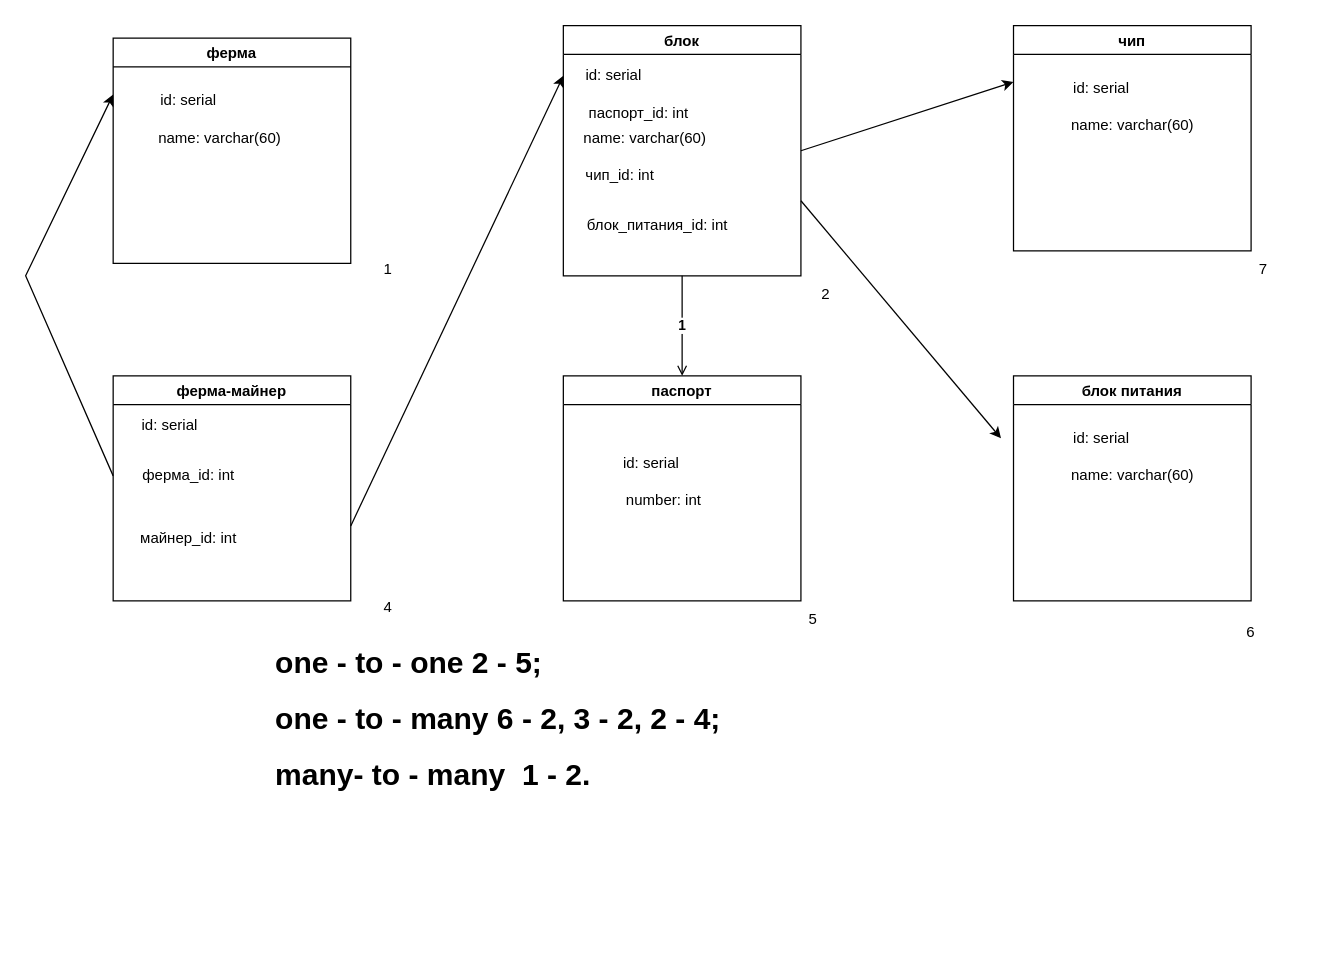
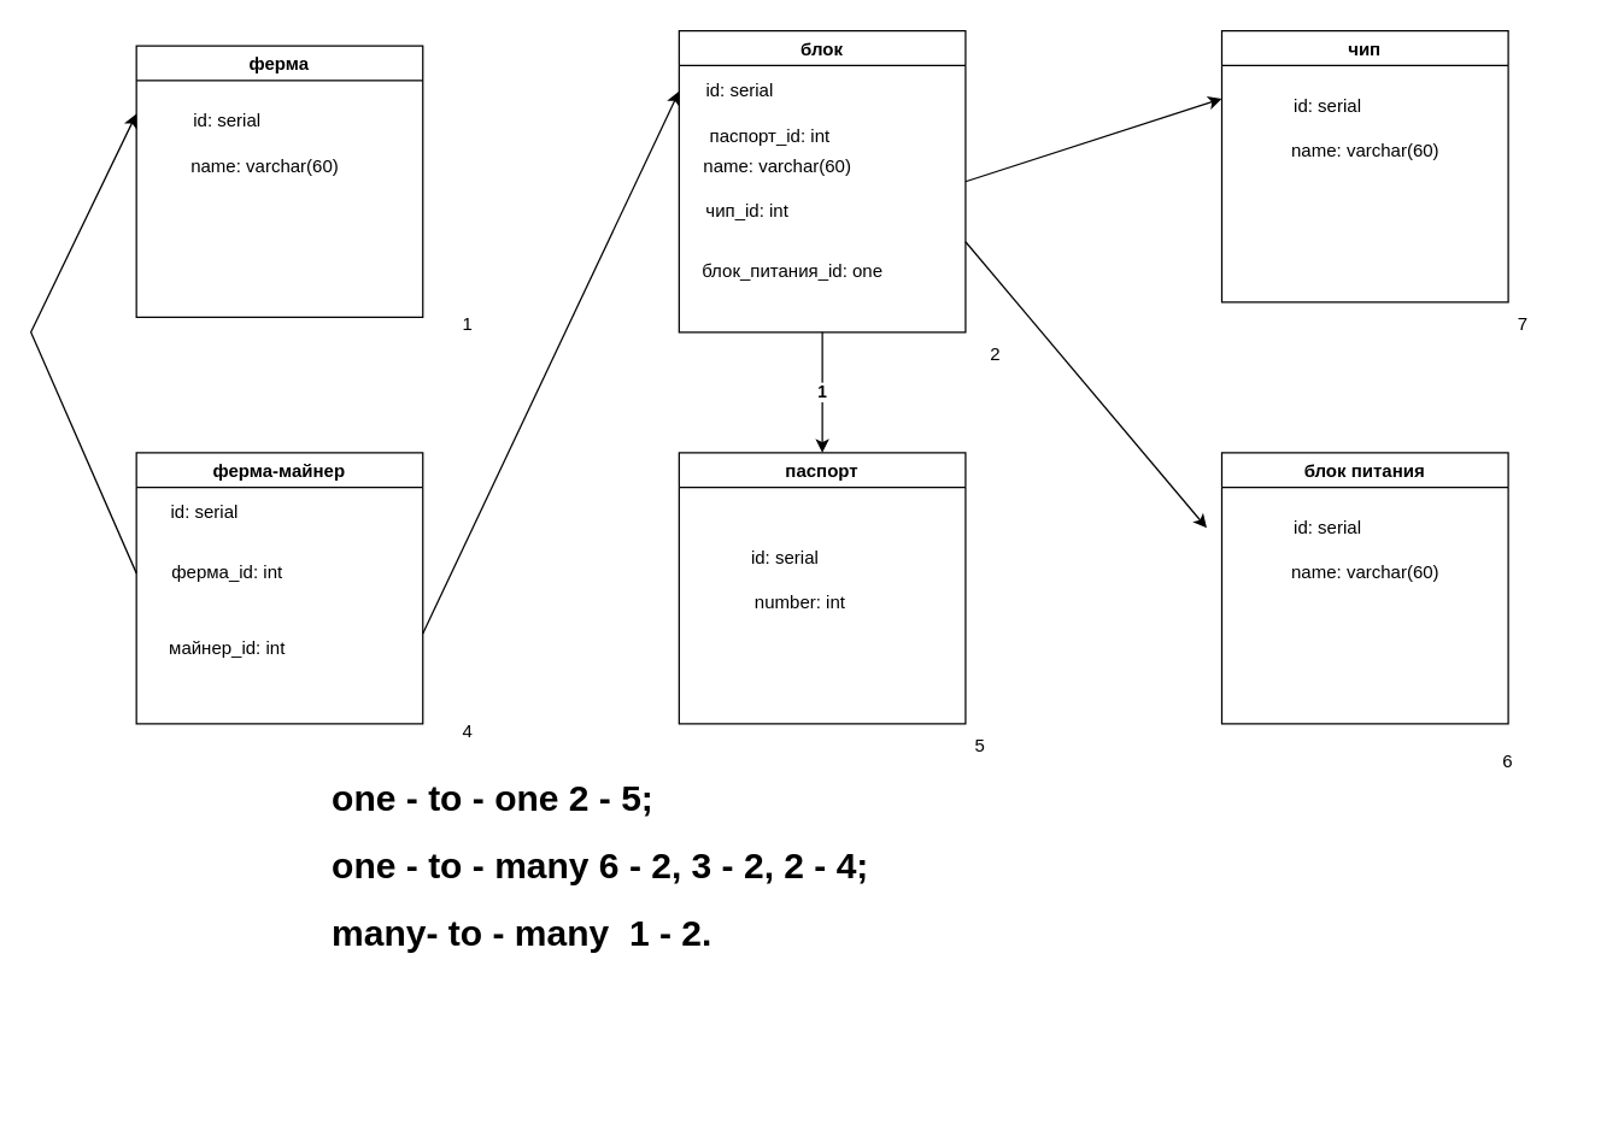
- <mxCell id="10" value="блок_питания_id: int" style="text;html=1;align=center;verticalAlign=middle;resizable=0;points=[];autosize=1;strokeColor=none;fillColor=none;" parent="7" vertex="1"><mxGeometry x="10" y="150" width="130" height="20" as="geometry" /></mxCell>
+ <mxCell id="10" value="блок_питания_id: one" style="text;html=1;align=center;verticalAlign=middle;resizable=0;points=[];autosize=1;strokeColor=none;fillColor=none;" parent="7" vertex="1"><mxGeometry x="10" y="150" width="130" height="20" as="geometry" /></mxCell>
- <mxCell id="23" value="1" style="endArrow=open;html=1;rounded=0;exitX=0.5;exitY=1;exitDx=0;exitDy=0;entryX=0.5;entryY=0;entryDx=0;entryDy=0;fontStyle=1;" parent="1" source="7" target="13" edge="1"><mxGeometry x="450" y="40" as="geometry"><mxPoint x="530" y="220" as="sourcePoint" /><mxPoint x="690" y="220" as="targetPoint" /><Array as="points"><mxPoint x="545" y="250" /></Array><mxPoint as="offset" /></mxGeometry></mxCell>
+ <mxCell id="23" value="1" style="endArrow=classic;html=1;rounded=0;exitX=0.5;exitY=1;exitDx=0;exitDy=0;entryX=0.5;entryY=0;entryDx=0;entryDy=0;fontStyle=1" parent="1" source="7" target="13" edge="1"><mxGeometry x="450" y="40" as="geometry"><mxPoint x="530" y="220" as="sourcePoint" /><mxPoint x="690" y="220" as="targetPoint" /><Array as="points"><mxPoint x="545" y="250" /></Array><mxPoint as="offset" /></mxGeometry></mxCell>
